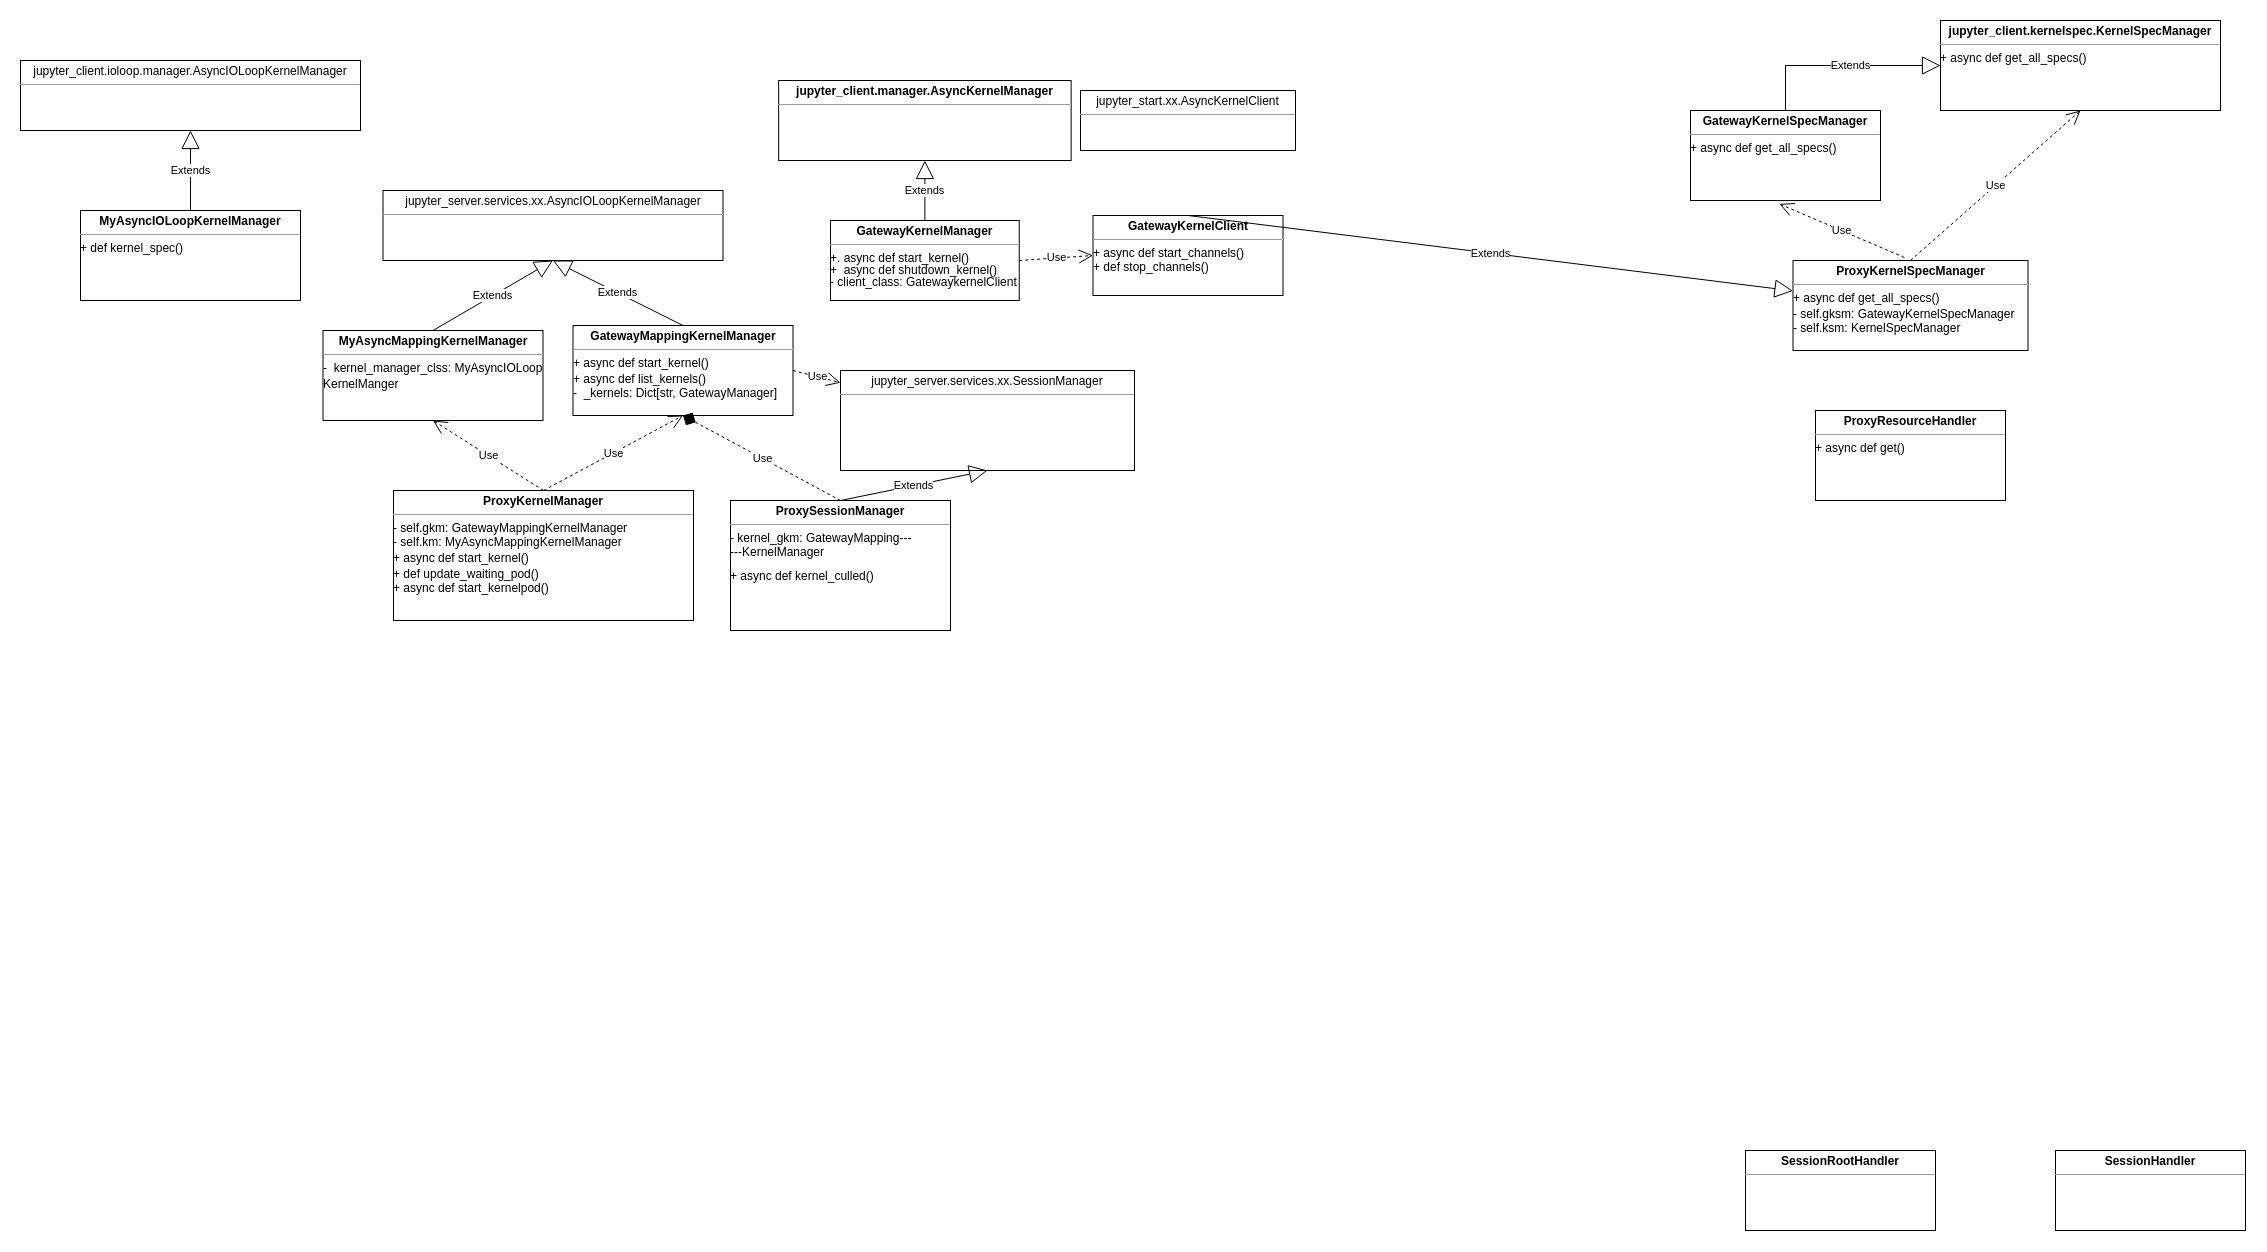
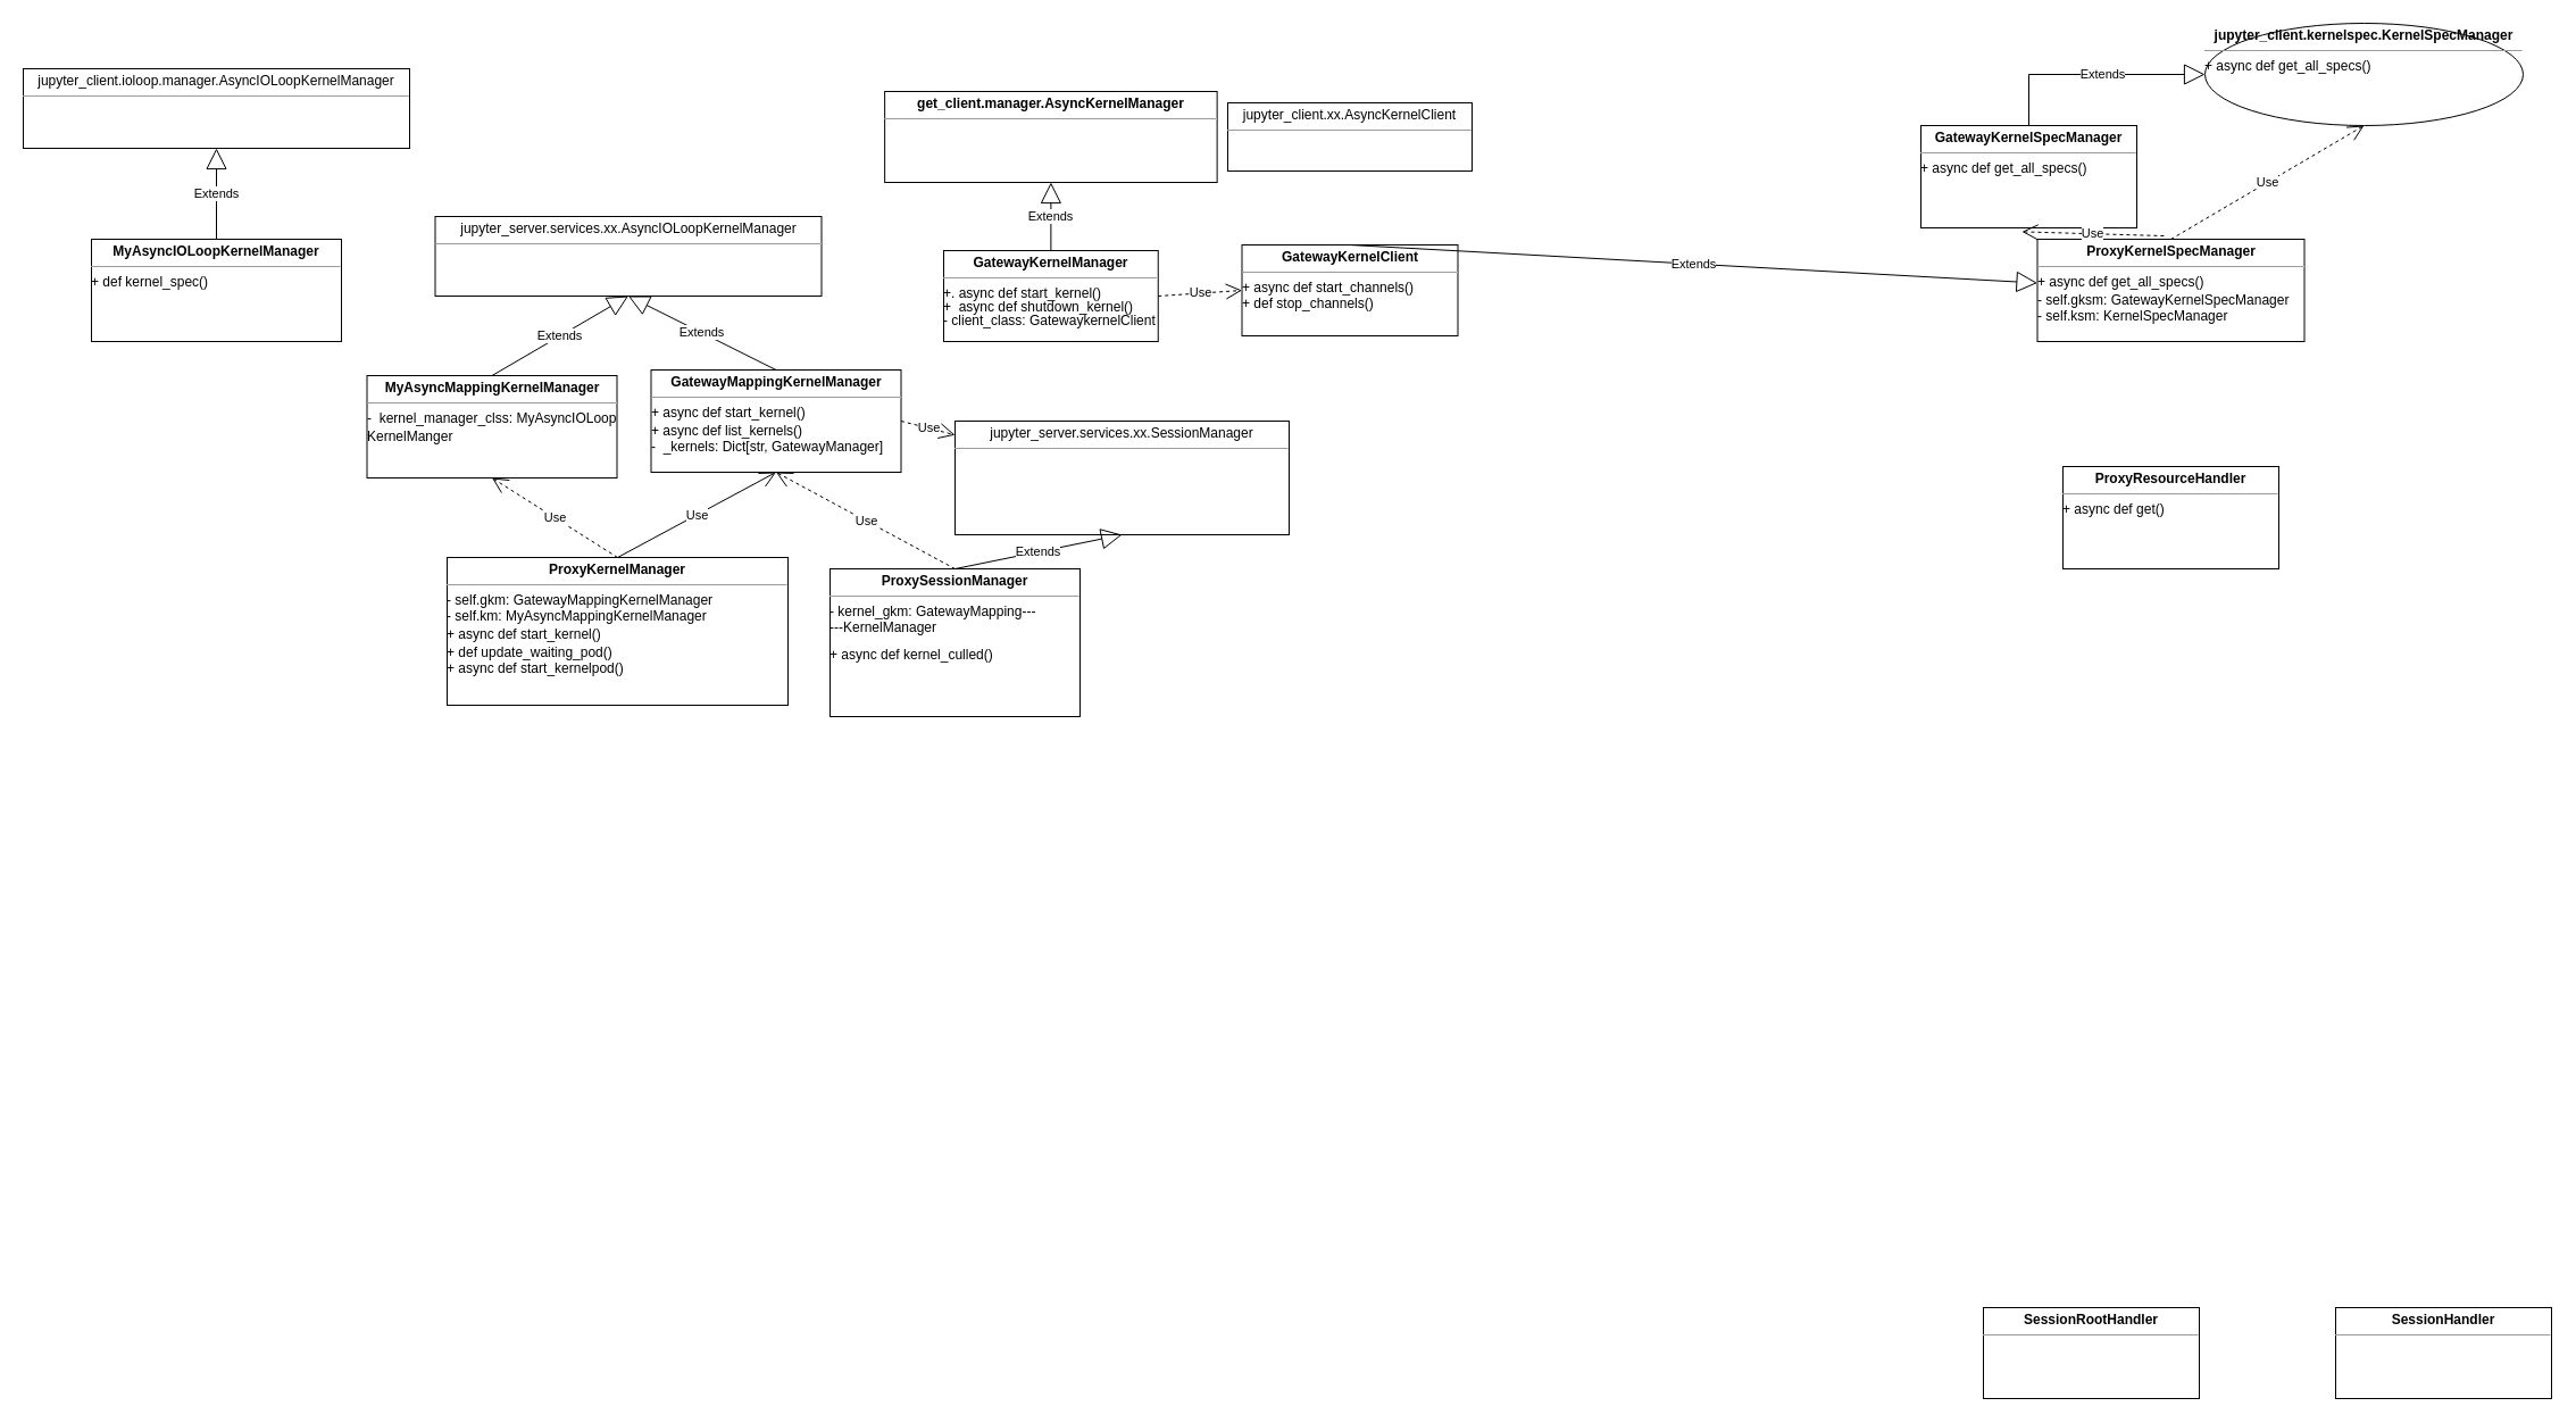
- <mxCell id="15" value="&lt;p style=&quot;margin: 0px ; margin-top: 4px ; text-align: center&quot;&gt;&lt;b&gt;jupyter_client.kernelspec.KernelSpecManager&lt;/b&gt;&lt;/p&gt;&lt;hr size=&quot;1&quot;&gt;&lt;div style=&quot;height: 2px&quot;&gt;+ async def get_all_specs()&lt;/div&gt;" style="verticalAlign=top;align=left;overflow=fill;fontSize=12;fontFamily=Helvetica;html=1;" vertex="1" parent="1"><mxGeometry x="1940" y="20" width="280" height="90" as="geometry" /></mxCell>
+ <mxCell id="15" value="&lt;p style=&quot;margin: 0px ; margin-top: 4px ; text-align: center&quot;&gt;&lt;b&gt;jupyter_client.kernelspec.KernelSpecManager&lt;/b&gt;&lt;/p&gt;&lt;hr size=&quot;1&quot;&gt;&lt;div style=&quot;height: 2px&quot;&gt;+ async def get_all_specs()&lt;/div&gt;" style="ellipse;verticalAlign=top;align=left;overflow=fill;fontSize=12;fontFamily=Helvetica;html=1;" vertex="1" parent="1"><mxGeometry x="1940" y="20" width="280" height="90" as="geometry" /></mxCell>
- <mxCell id="18" value="&lt;p style=&quot;margin: 0px ; margin-top: 4px ; text-align: center&quot;&gt;&lt;b&gt;jupyter_client.manager.AsyncKernelManager&lt;/b&gt;&lt;/p&gt;&lt;hr size=&quot;1&quot;&gt;&lt;div style=&quot;height: 2px&quot;&gt;&lt;/div&gt;" style="verticalAlign=top;align=left;overflow=fill;fontSize=12;fontFamily=Helvetica;html=1;" vertex="1" parent="1"><mxGeometry x="778.13" y="80" width="292.5" height="80" as="geometry" /></mxCell>
+ <mxCell id="18" value="&lt;p style=&quot;margin: 0px ; margin-top: 4px ; text-align: center&quot;&gt;&lt;b&gt;get_client.manager.AsyncKernelManager&lt;/b&gt;&lt;/p&gt;&lt;hr size=&quot;1&quot;&gt;&lt;div style=&quot;height: 2px&quot;&gt;&lt;/div&gt;" style="verticalAlign=top;align=left;overflow=fill;fontSize=12;fontFamily=Helvetica;html=1;" vertex="1" parent="1"><mxGeometry x="778.13" y="80" width="292.5" height="80" as="geometry" /></mxCell>
- <mxCell id="20" value="&lt;p style=&quot;margin: 0px ; margin-top: 4px ; text-align: center&quot;&gt;jupyter_start.xx.AsyncKernelClient&lt;/p&gt;&lt;hr size=&quot;1&quot;&gt;&lt;div style=&quot;height: 2px&quot;&gt;&lt;/div&gt;" style="verticalAlign=top;align=left;overflow=fill;fontSize=12;fontFamily=Helvetica;html=1;" vertex="1" parent="1"><mxGeometry x="1080" y="90" width="215" height="60" as="geometry" /></mxCell>
+ <mxCell id="20" value="&lt;p style=&quot;margin: 0px ; margin-top: 4px ; text-align: center&quot;&gt;jupyter_client.xx.AsyncKernelClient&lt;/p&gt;&lt;hr size=&quot;1&quot;&gt;&lt;div style=&quot;height: 2px&quot;&gt;&lt;/div&gt;" style="verticalAlign=top;align=left;overflow=fill;fontSize=12;fontFamily=Helvetica;html=1;" vertex="1" parent="1"><mxGeometry x="1080" y="90" width="215" height="60" as="geometry" /></mxCell>
- <mxCell id="10" value="&lt;p style=&quot;margin: 0px ; margin-top: 4px ; text-align: center&quot;&gt;&lt;b&gt;ProxyKernelSpecManager&lt;/b&gt;&lt;/p&gt;&lt;hr size=&quot;1&quot;&gt;&lt;div style=&quot;height: 2px&quot;&gt;+ async def get_all_specs()&lt;/div&gt;&lt;div style=&quot;height: 2px&quot;&gt;&lt;br&gt;&lt;/div&gt;&lt;div style=&quot;height: 2px&quot;&gt;&lt;br&gt;&lt;/div&gt;&lt;div style=&quot;height: 2px&quot;&gt;&lt;br&gt;&lt;/div&gt;&lt;div style=&quot;height: 2px&quot;&gt;&lt;br&gt;&lt;/div&gt;&lt;div style=&quot;height: 2px&quot;&gt;&lt;br&gt;&lt;/div&gt;&lt;div style=&quot;height: 2px&quot;&gt;&lt;br&gt;&lt;/div&gt;&lt;div style=&quot;height: 2px&quot;&gt;&lt;br&gt;&lt;/div&gt;&lt;div style=&quot;height: 2px&quot;&gt;- self.gksm: GatewayKernelSpecManager&lt;/div&gt;&lt;div style=&quot;height: 2px&quot;&gt;&lt;br&gt;&lt;/div&gt;&lt;div style=&quot;height: 2px&quot;&gt;&lt;br&gt;&lt;/div&gt;&lt;div style=&quot;height: 2px&quot;&gt;&lt;br&gt;&lt;/div&gt;&lt;div style=&quot;height: 2px&quot;&gt;&lt;br&gt;&lt;/div&gt;&lt;div style=&quot;height: 2px&quot;&gt;&lt;br&gt;&lt;/div&gt;&lt;div style=&quot;height: 2px&quot;&gt;&lt;br&gt;&lt;/div&gt;&lt;div style=&quot;height: 2px&quot;&gt;- self.ksm: KernelSpecManager&lt;/div&gt;" style="verticalAlign=top;align=left;overflow=fill;fontSize=12;fontFamily=Helvetica;html=1;" vertex="1" parent="1"><mxGeometry x="1792.5" y="260" width="235" height="90" as="geometry" /></mxCell>
+ <mxCell id="10" value="&lt;p style=&quot;margin: 0px ; margin-top: 4px ; text-align: center&quot;&gt;&lt;b&gt;ProxyKernelSpecManager&lt;/b&gt;&lt;/p&gt;&lt;hr size=&quot;1&quot;&gt;&lt;div style=&quot;height: 2px&quot;&gt;+ async def get_all_specs()&lt;/div&gt;&lt;div style=&quot;height: 2px&quot;&gt;&lt;br&gt;&lt;/div&gt;&lt;div style=&quot;height: 2px&quot;&gt;&lt;br&gt;&lt;/div&gt;&lt;div style=&quot;height: 2px&quot;&gt;&lt;br&gt;&lt;/div&gt;&lt;div style=&quot;height: 2px&quot;&gt;&lt;br&gt;&lt;/div&gt;&lt;div style=&quot;height: 2px&quot;&gt;&lt;br&gt;&lt;/div&gt;&lt;div style=&quot;height: 2px&quot;&gt;&lt;br&gt;&lt;/div&gt;&lt;div style=&quot;height: 2px&quot;&gt;&lt;br&gt;&lt;/div&gt;&lt;div style=&quot;height: 2px&quot;&gt;- self.gksm: GatewayKernelSpecManager&lt;/div&gt;&lt;div style=&quot;height: 2px&quot;&gt;&lt;br&gt;&lt;/div&gt;&lt;div style=&quot;height: 2px&quot;&gt;&lt;br&gt;&lt;/div&gt;&lt;div style=&quot;height: 2px&quot;&gt;&lt;br&gt;&lt;/div&gt;&lt;div style=&quot;height: 2px&quot;&gt;&lt;br&gt;&lt;/div&gt;&lt;div style=&quot;height: 2px&quot;&gt;&lt;br&gt;&lt;/div&gt;&lt;div style=&quot;height: 2px&quot;&gt;&lt;br&gt;&lt;/div&gt;&lt;div style=&quot;height: 2px&quot;&gt;- self.ksm: KernelSpecManager&lt;/div&gt;" style="verticalAlign=top;align=left;overflow=fill;fontSize=12;fontFamily=Helvetica;html=1;" vertex="1" parent="1"><mxGeometry x="1792.5" y="210" width="235" height="90" as="geometry" /></mxCell>
- <mxCell id="32" value="Use" style="endArrow=diamond;endSize=12;dashed=1;html=1;rounded=0;exitX=0.5;exitY=0;exitDx=0;exitDy=0;entryX=0.5;entryY=1;entryDx=0;entryDy=0;" edge="1" parent="1" source="7" target="3"><mxGeometry width="160" relative="1" as="geometry"><mxPoint x="790" y="450" as="sourcePoint" /><mxPoint x="950" y="450" as="targetPoint" /></mxGeometry></mxCell>
+ <mxCell id="32" value="Use" style="endArrow=open;endSize=12;dashed=1;html=1;rounded=0;exitX=0.5;exitY=0;exitDx=0;exitDy=0;entryX=0.5;entryY=1;entryDx=0;entryDy=0;" edge="1" parent="1" source="7" target="3"><mxGeometry width="160" relative="1" as="geometry"><mxPoint x="790" y="450" as="sourcePoint" /><mxPoint x="950" y="450" as="targetPoint" /></mxGeometry></mxCell>
- <mxCell id="28" value="Use" style="endArrow=open;endSize=12;dashed=1;html=1;rounded=0;exitX=0.5;exitY=0;exitDx=0;exitDy=0;entryX=0.5;entryY=1;entryDx=0;entryDy=0;" edge="1" parent="1" source="6" target="3"><mxGeometry width="160" relative="1" as="geometry"><mxPoint x="553" y="490" as="sourcePoint" /><mxPoint x="680" y="430" as="targetPoint" /><Array as="points" /></mxGeometry></mxCell>
+ <mxCell id="28" value="Use" style="endArrow=open;endSize=12;dashed=0;html=1;rounded=0;exitX=0.5;exitY=0;exitDx=0;exitDy=0;entryX=0.5;entryY=1;entryDx=0;entryDy=0;" edge="1" parent="1" source="6" target="3"><mxGeometry width="160" relative="1" as="geometry"><mxPoint x="553" y="490" as="sourcePoint" /><mxPoint x="680" y="430" as="targetPoint" /><Array as="points" /></mxGeometry></mxCell>
